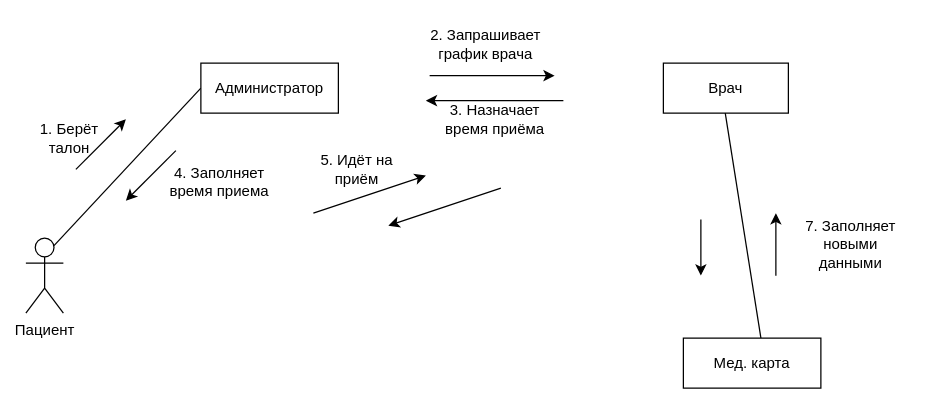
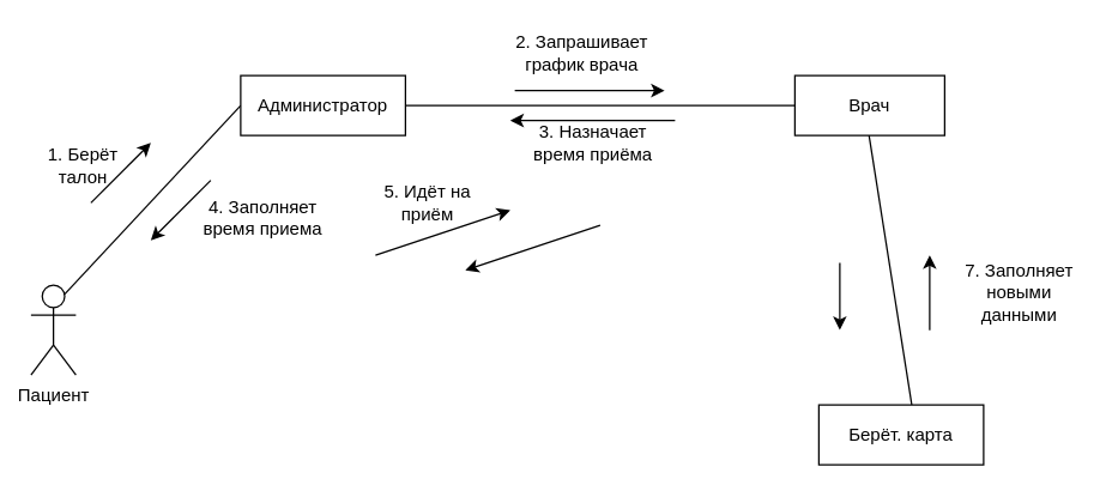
+ <mxCell id="5" value="" style="endArrow=none;html=1;rounded=0;exitX=1;exitY=0.5;exitDx=0;exitDy=0;entryX=0;entryY=0.5;entryDx=0;entryDy=0;" parent="1" source="4" target="6" edge="1"><mxGeometry width="50" height="50" relative="1" as="geometry"><mxPoint x="312" y="69.5" as="sourcePoint" /><mxPoint x="462" y="69.5" as="targetPoint" /></mxGeometry></mxCell>
- <mxCell id="8" value="Мед. карта" style="rounded=0;whiteSpace=wrap;html=1;" parent="1" vertex="1"><mxGeometry x="546" y="270" width="110" height="40" as="geometry" /></mxCell>
+ <mxCell id="8" value="Берёт. карта" style="rounded=0;whiteSpace=wrap;html=1;" parent="1" vertex="1"><mxGeometry x="546" y="270" width="110" height="40" as="geometry" /></mxCell>
